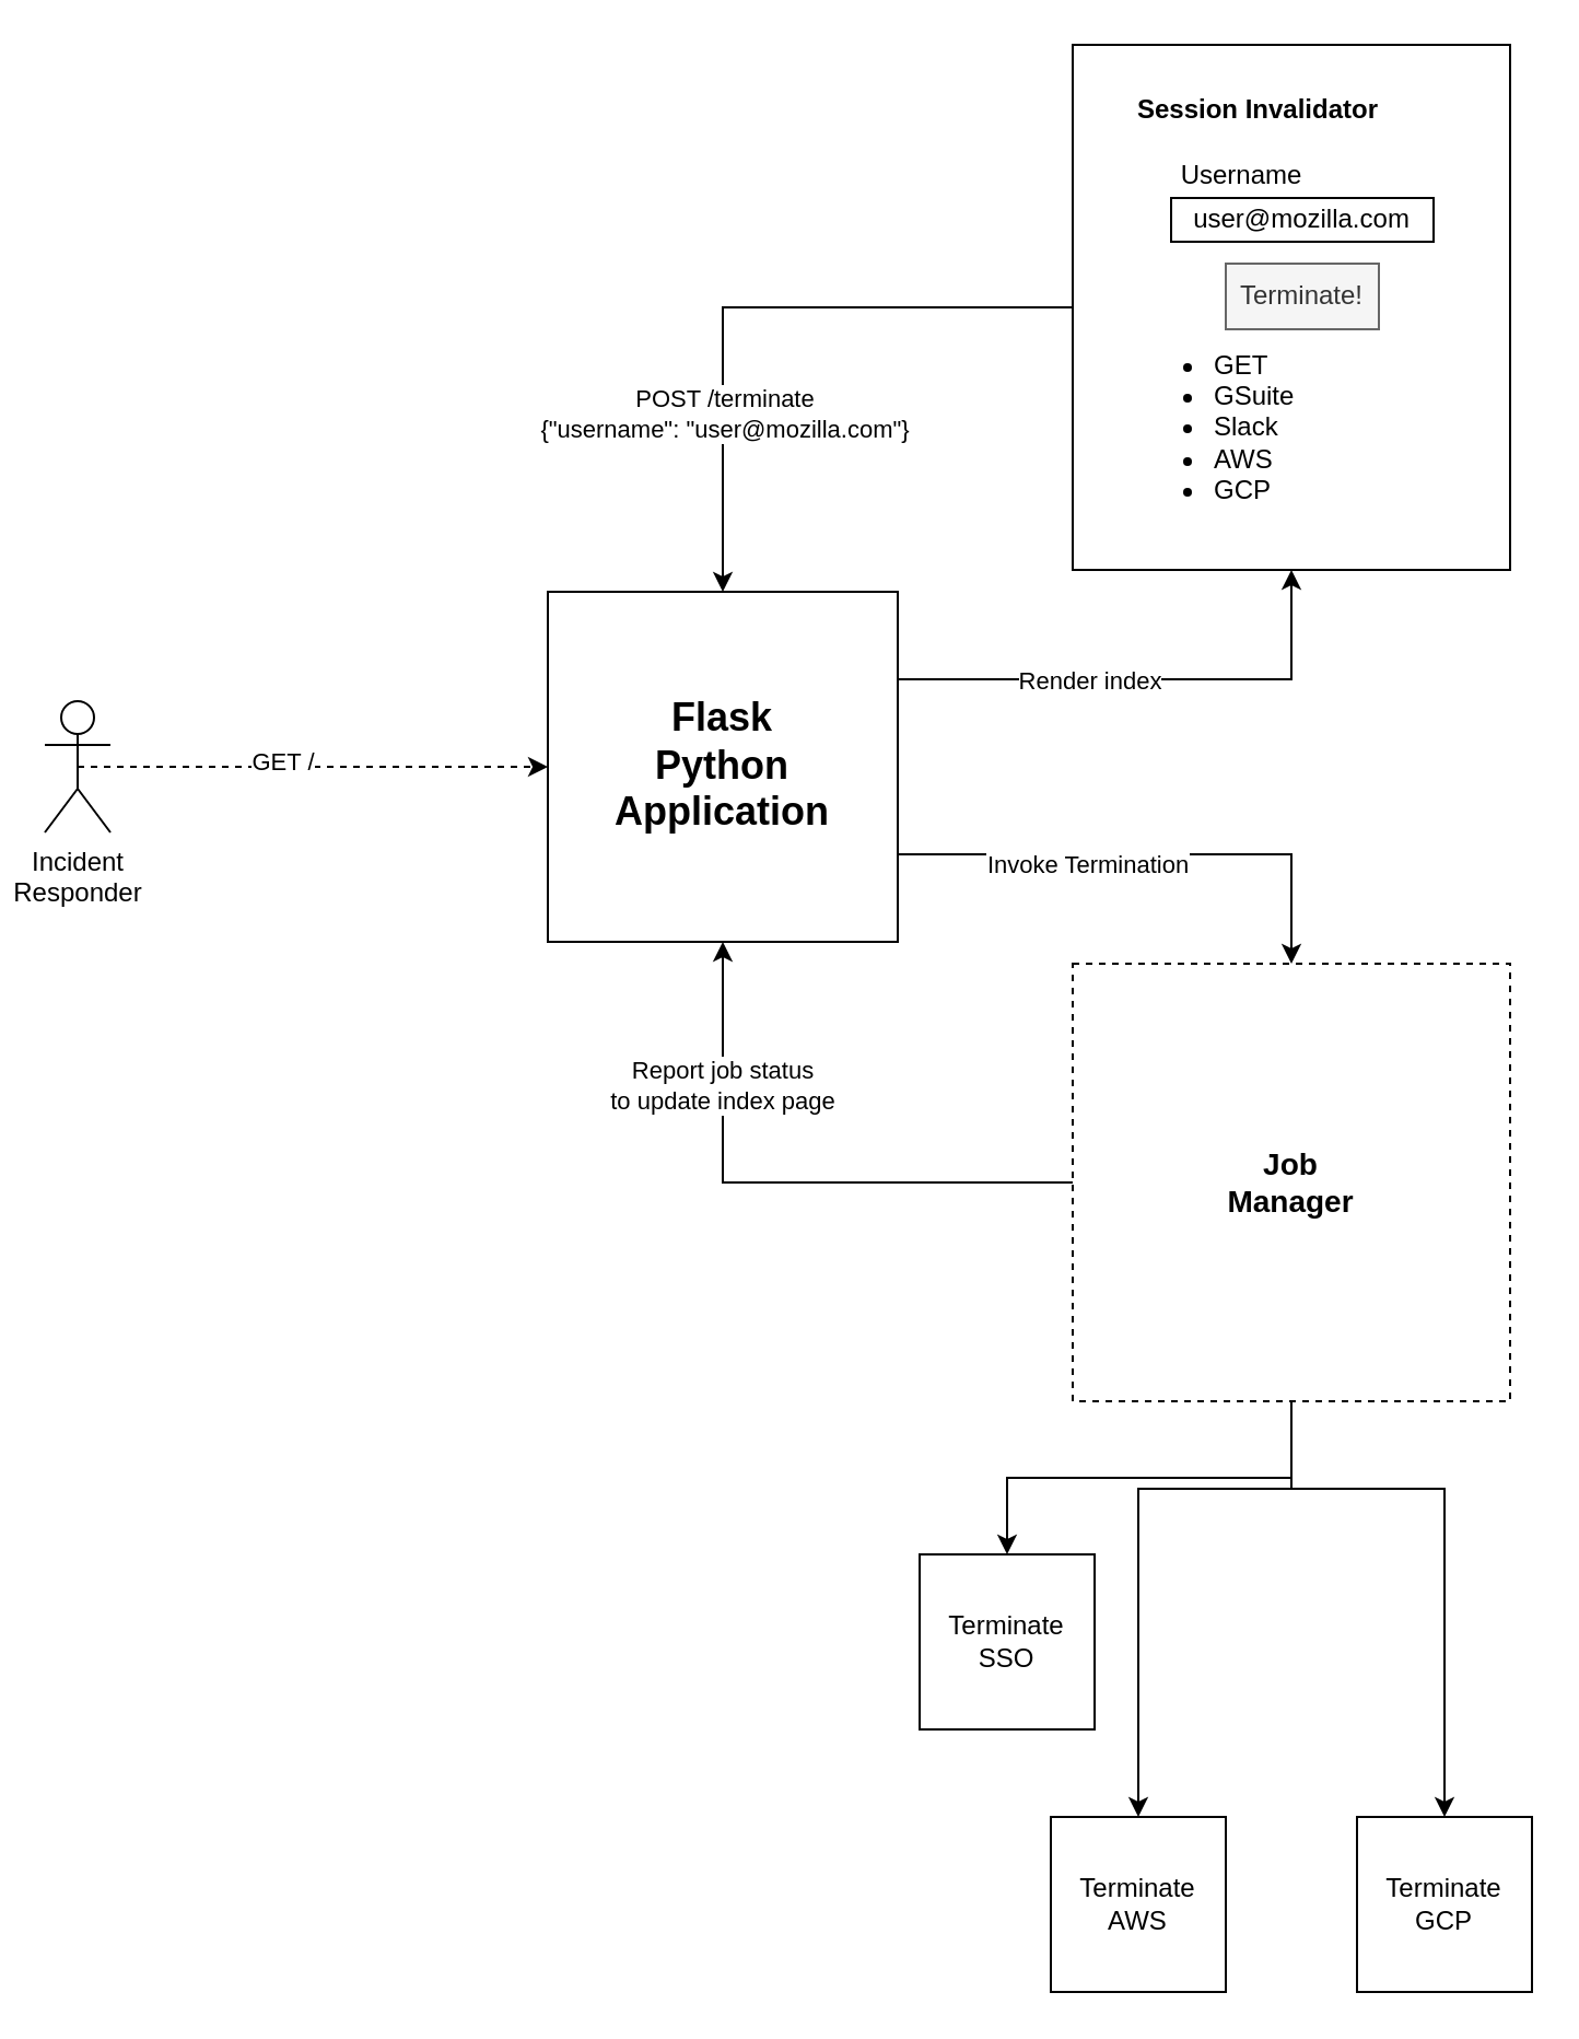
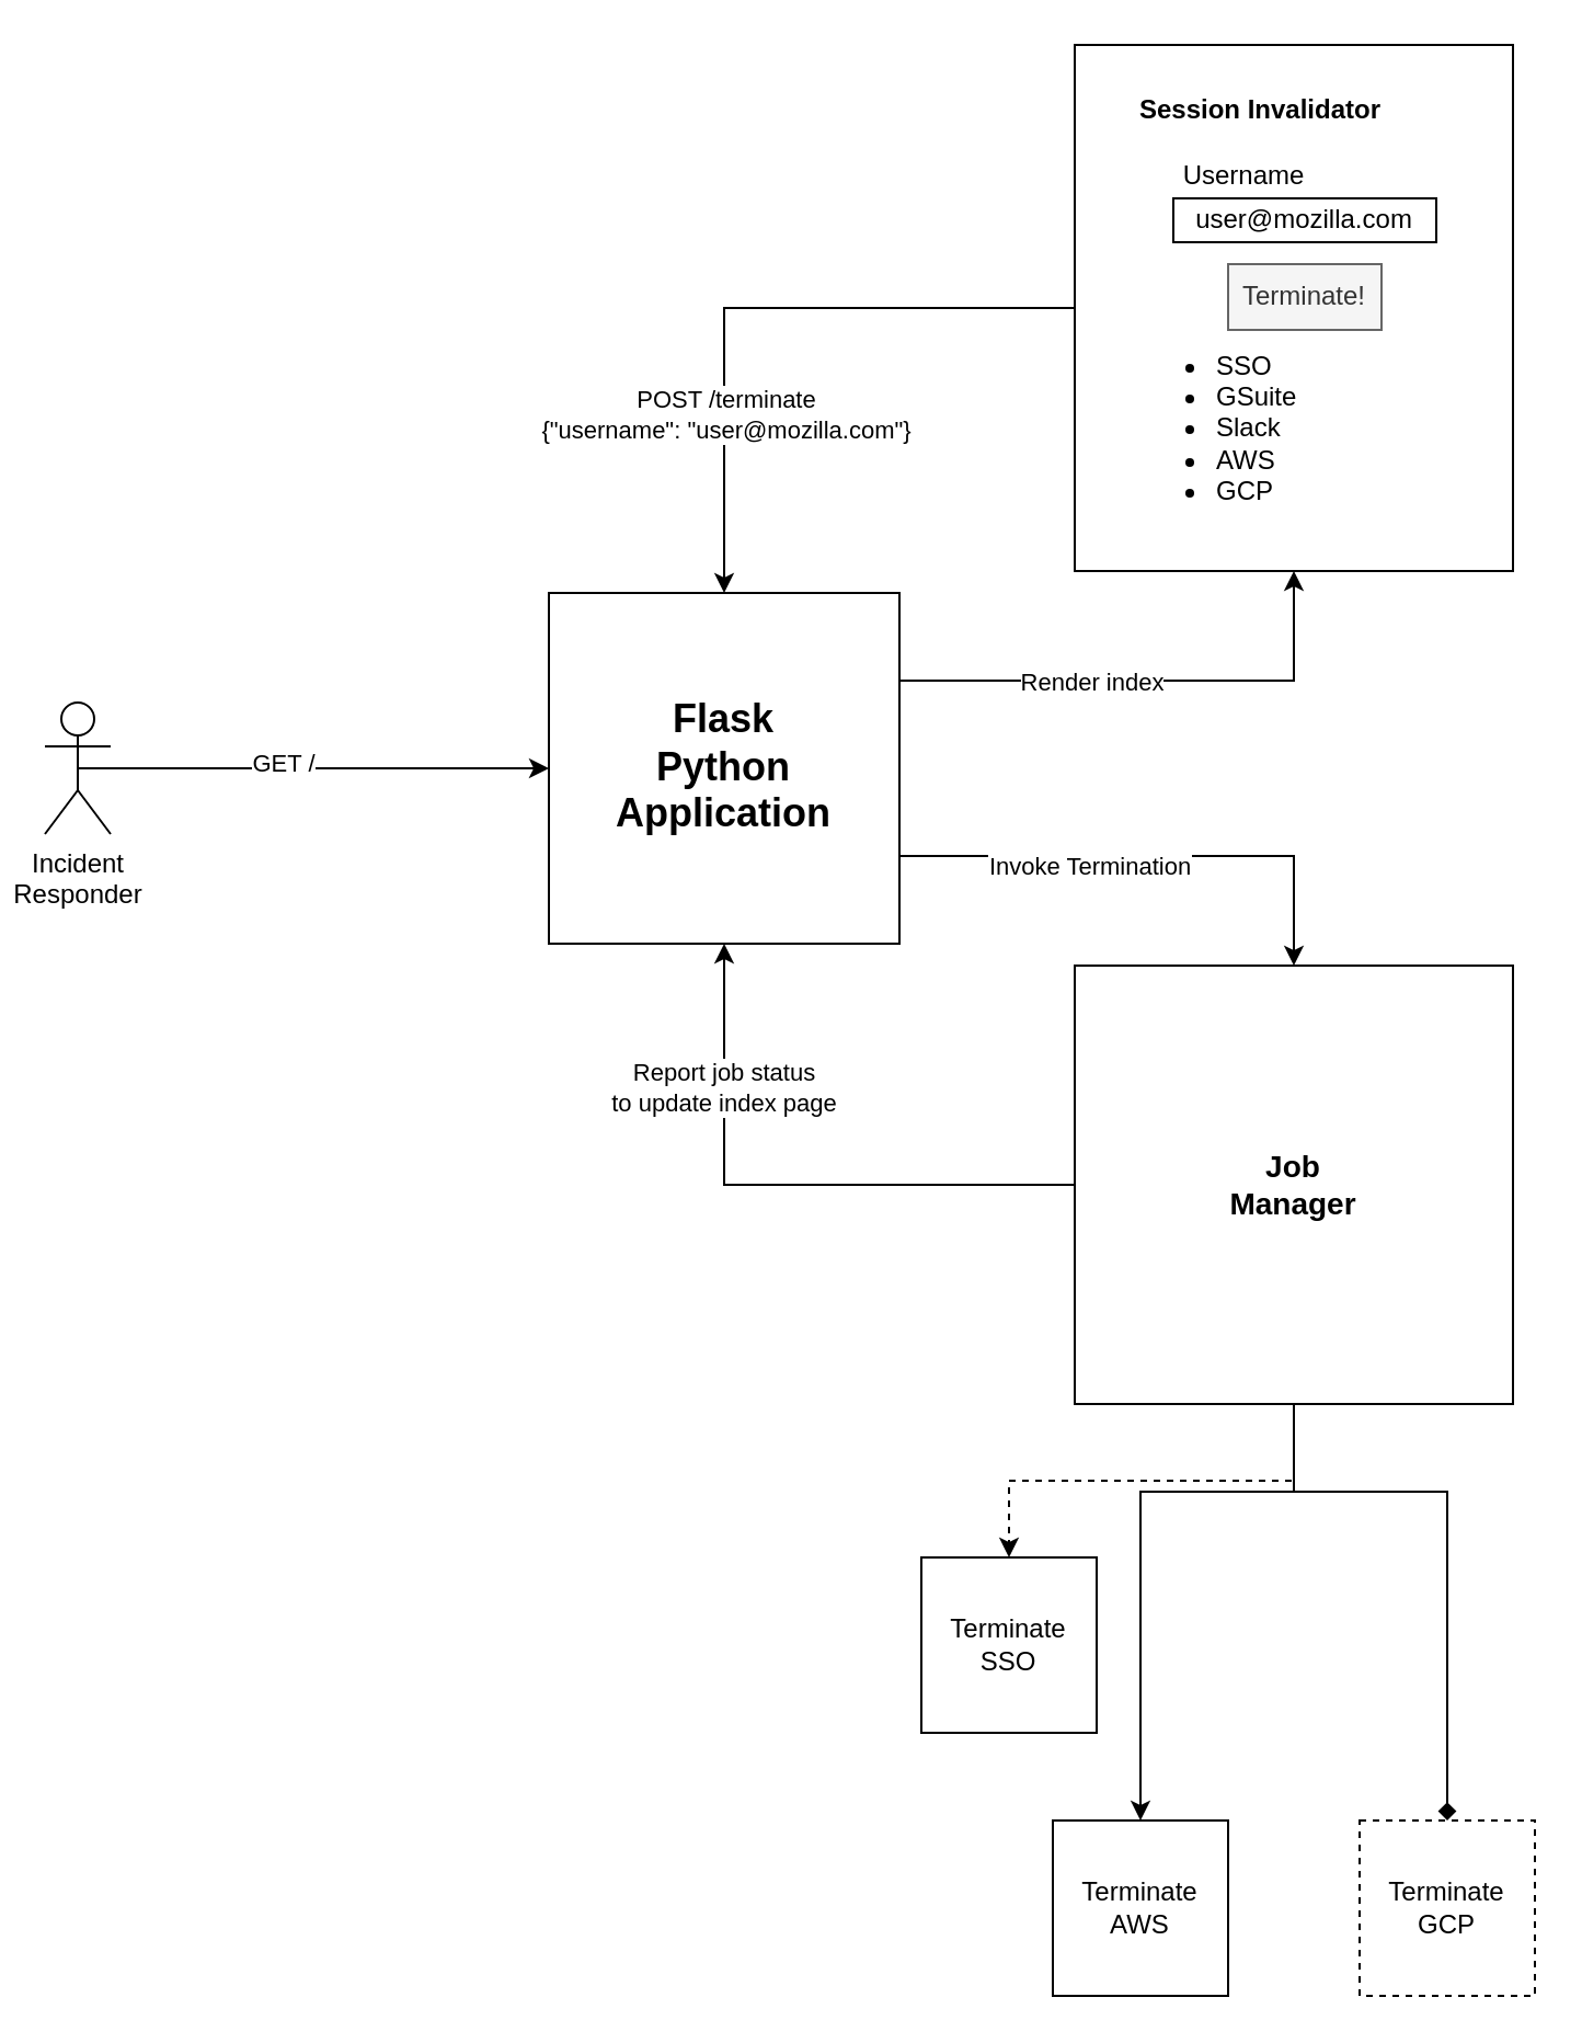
- <mxCell id="13" value="&lt;div align=&quot;left&quot;&gt;&lt;ul&gt;&lt;li&gt;GET&lt;/li&gt;&lt;li&gt;GSuite&lt;/li&gt;&lt;li&gt;Slack&lt;/li&gt;&lt;li&gt;AWS&lt;/li&gt;&lt;li&gt;GCP&lt;br&gt;&lt;/li&gt;&lt;/ul&gt;&lt;/div&gt;" style="text;html=1;strokeColor=none;fillColor=none;align=left;verticalAlign=middle;whiteSpace=wrap;rounded=0;spacing=0;" vertex="1" parent="1"><mxGeometry x="515" y="160" width="120" height="70" as="geometry" /></mxCell>
+ <mxCell id="13" value="&lt;div align=&quot;left&quot;&gt;&lt;ul&gt;&lt;li&gt;SSO&lt;/li&gt;&lt;li&gt;GSuite&lt;/li&gt;&lt;li&gt;Slack&lt;/li&gt;&lt;li&gt;AWS&lt;/li&gt;&lt;li&gt;GCP&lt;br&gt;&lt;/li&gt;&lt;/ul&gt;&lt;/div&gt;" style="text;html=1;strokeColor=none;fillColor=none;align=left;verticalAlign=middle;whiteSpace=wrap;rounded=0;spacing=0;" vertex="1" parent="1"><mxGeometry x="515" y="160" width="120" height="70" as="geometry" /></mxCell>
- <mxCell id="16" style="edgeStyle=orthogonalEdgeStyle;rounded=0;orthogonalLoop=1;jettySize=auto;html=1;exitX=0.5;exitY=0.5;exitDx=0;exitDy=0;exitPerimeter=0;entryX=0;entryY=0.5;entryDx=0;entryDy=0;dashed=1;" edge="1" parent="1" source="18" target="6"><mxGeometry relative="1" as="geometry" /></mxCell>
+ <mxCell id="16" style="edgeStyle=orthogonalEdgeStyle;rounded=0;orthogonalLoop=1;jettySize=auto;html=1;exitX=0.5;exitY=0.5;exitDx=0;exitDy=0;exitPerimeter=0;entryX=0;entryY=0.5;entryDx=0;entryDy=0;" edge="1" parent="1" source="18" target="6"><mxGeometry relative="1" as="geometry" /></mxCell>
- <mxCell id="24" value="&lt;font style=&quot;font-size: 14px&quot;&gt;&lt;b&gt;&lt;font style=&quot;font-size: 14px&quot;&gt;Job&lt;br&gt;Manager&lt;br&gt;&lt;/font&gt;&lt;/b&gt;&lt;/font&gt;" style="whiteSpace=wrap;html=1;aspect=fixed;dashed=1;" vertex="1" parent="1"><mxGeometry x="490" y="440" width="200" height="200" as="geometry" /></mxCell>
+ <mxCell id="24" value="&lt;font style=&quot;font-size: 14px&quot;&gt;&lt;b&gt;&lt;font style=&quot;font-size: 14px&quot;&gt;Job&lt;br&gt;Manager&lt;br&gt;&lt;/font&gt;&lt;/b&gt;&lt;/font&gt;" style="whiteSpace=wrap;html=1;aspect=fixed;" vertex="1" parent="1"><mxGeometry x="490" y="440" width="200" height="200" as="geometry" /></mxCell>
- <mxCell id="19" style="edgeStyle=orthogonalEdgeStyle;rounded=0;orthogonalLoop=1;jettySize=auto;html=1;exitX=0.5;exitY=1;exitDx=0;exitDy=0;" edge="1" parent="1" source="24" target="25"><mxGeometry relative="1" as="geometry" /></mxCell>
+ <mxCell id="19" style="edgeStyle=orthogonalEdgeStyle;rounded=0;orthogonalLoop=1;jettySize=auto;html=1;exitX=0.5;exitY=1;exitDx=0;exitDy=0;dashed=1;" edge="1" parent="1" source="24" target="25"><mxGeometry relative="1" as="geometry" /></mxCell>
- <mxCell id="21" style="edgeStyle=orthogonalEdgeStyle;rounded=0;orthogonalLoop=1;jettySize=auto;html=1;exitX=0.5;exitY=1;exitDx=0;exitDy=0;entryX=0.5;entryY=0;entryDx=0;entryDy=0;" edge="1" parent="1" source="24" target="27"><mxGeometry relative="1" as="geometry"><Array as="points"><mxPoint x="590" y="680" /><mxPoint x="660" y="680" /></Array></mxGeometry></mxCell>
+ <mxCell id="21" style="edgeStyle=orthogonalEdgeStyle;rounded=0;orthogonalLoop=1;jettySize=auto;html=1;exitX=0.5;exitY=1;exitDx=0;exitDy=0;entryX=0.5;entryY=0;entryDx=0;entryDy=0;endArrow=diamond;" edge="1" parent="1" source="24" target="27"><mxGeometry relative="1" as="geometry"><Array as="points"><mxPoint x="590" y="680" /><mxPoint x="660" y="680" /></Array></mxGeometry></mxCell>
- <mxCell id="27" value="Terminate GCP" style="whiteSpace=wrap;html=1;aspect=fixed;" vertex="1" parent="1"><mxGeometry x="620" y="830" width="80" height="80" as="geometry" /></mxCell>
+ <mxCell id="27" value="Terminate GCP" style="whiteSpace=wrap;html=1;aspect=fixed;dashed=1;" vertex="1" parent="1"><mxGeometry x="620" y="830" width="80" height="80" as="geometry" /></mxCell>
